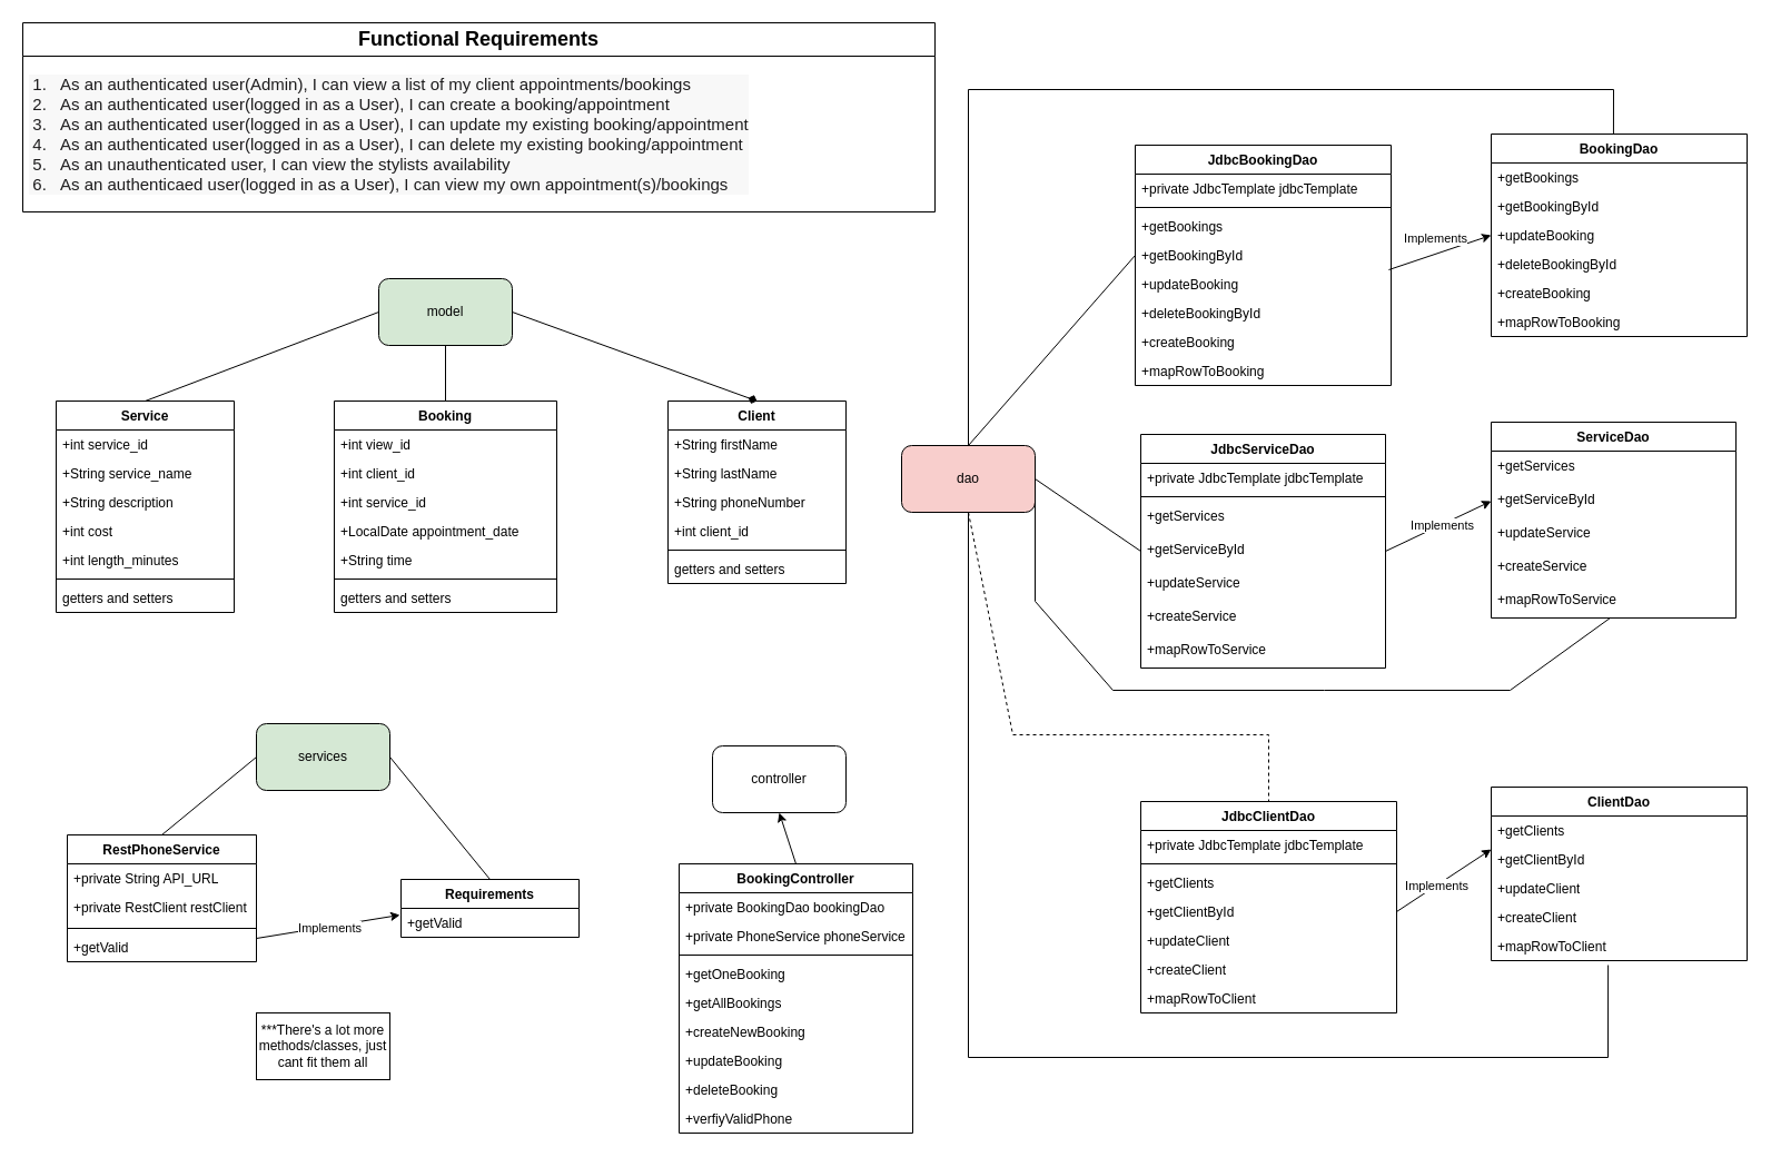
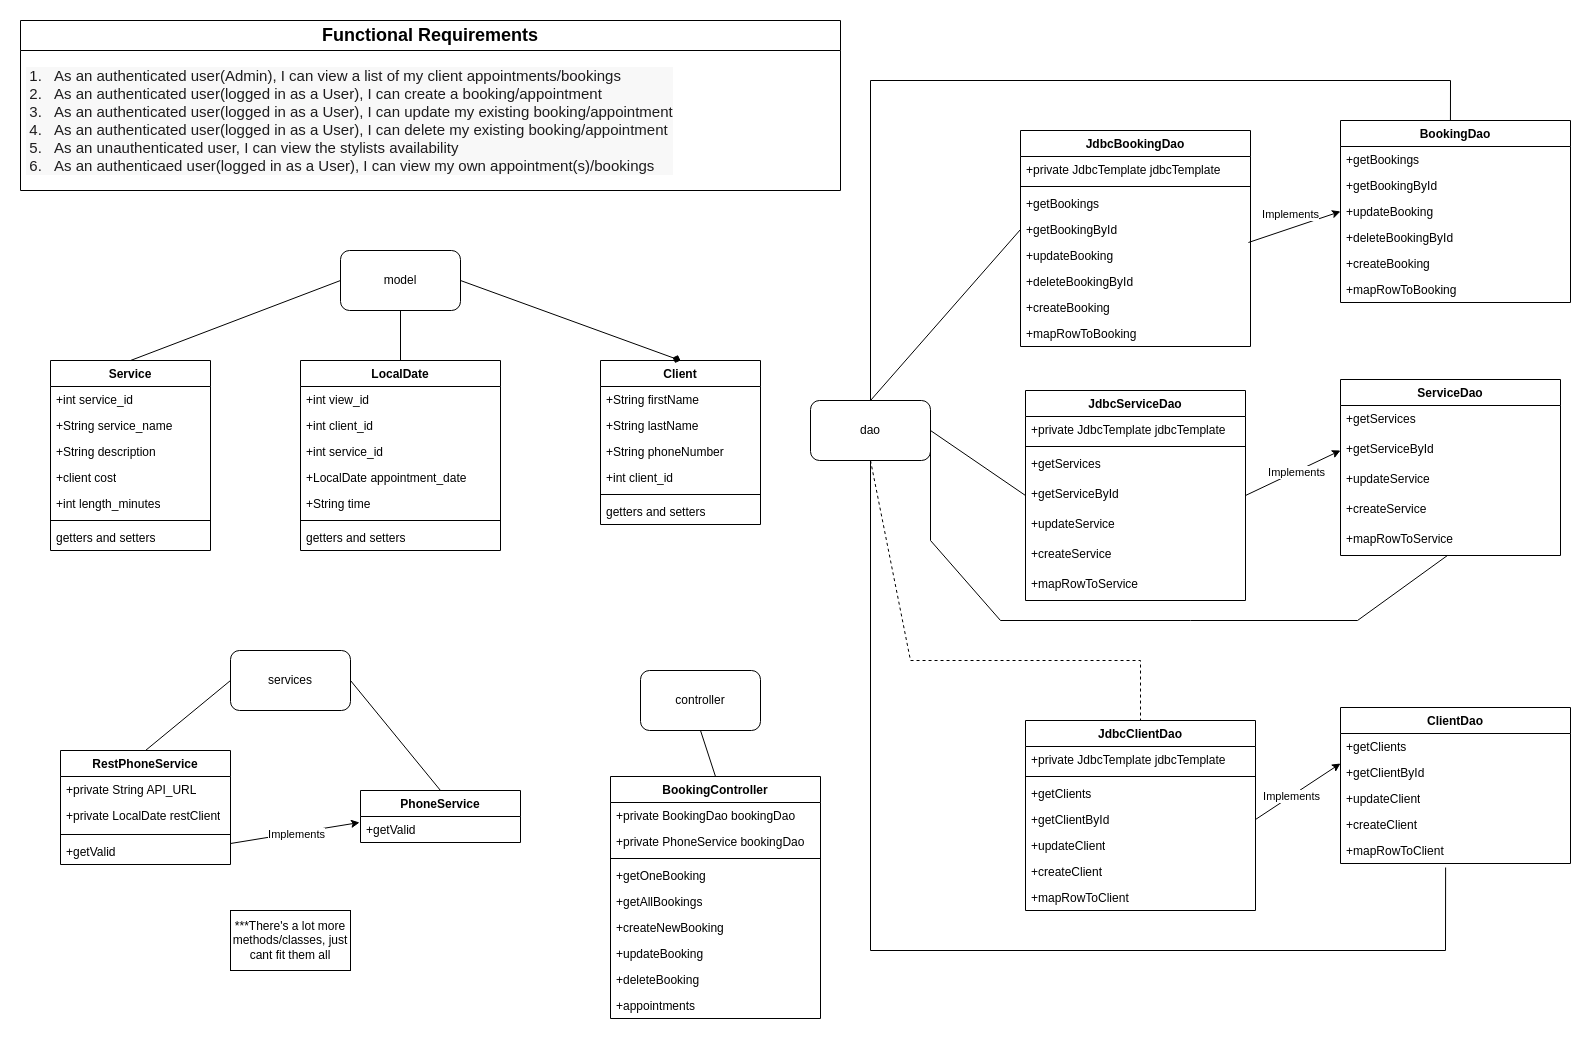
- <mxCell id="74" value="model" style="rounded=1;whiteSpace=wrap;html=1;fillColor=#d5e8d4;" parent="1" vertex="1"><mxGeometry x="340" y="250" width="120" height="60" as="geometry" /></mxCell>
+ <mxCell id="74" value="model" style="rounded=1;whiteSpace=wrap;html=1;" parent="1" vertex="1"><mxGeometry x="340" y="250" width="120" height="60" as="geometry" /></mxCell>
- <mxCell id="12" value="Booking" style="swimlane;fontStyle=1;align=center;verticalAlign=top;childLayout=stackLayout;horizontal=1;startSize=26;horizontalStack=0;resizeParent=1;resizeParentMax=0;resizeLast=0;collapsible=1;marginBottom=0;whiteSpace=wrap;html=1;" parent="1" vertex="1"><mxGeometry x="300" y="360" width="200" height="190" as="geometry" /></mxCell>
+ <mxCell id="12" value="LocalDate" style="swimlane;fontStyle=1;align=center;verticalAlign=top;childLayout=stackLayout;horizontal=1;startSize=26;horizontalStack=0;resizeParent=1;resizeParentMax=0;resizeLast=0;collapsible=1;marginBottom=0;whiteSpace=wrap;html=1;" parent="1" vertex="1"><mxGeometry x="300" y="360" width="200" height="190" as="geometry" /></mxCell>
- <mxCell id="78" value="dao" style="rounded=1;whiteSpace=wrap;html=1;fillColor=#f8cecc;" parent="1" vertex="1"><mxGeometry x="810" y="400" width="120" height="60" as="geometry" /></mxCell>
+ <mxCell id="78" value="dao" style="rounded=1;whiteSpace=wrap;html=1;" parent="1" vertex="1"><mxGeometry x="810" y="400" width="120" height="60" as="geometry" /></mxCell>
- <mxCell id="8" value="+int cost" style="text;strokeColor=none;fillColor=none;align=left;verticalAlign=top;spacingLeft=4;spacingRight=4;overflow=hidden;rotatable=0;points=[[0,0.5],[1,0.5]];portConstraint=eastwest;whiteSpace=wrap;html=1;" parent="4" vertex="1"><mxGeometry y="104" width="160" height="26" as="geometry" /></mxCell>
+ <mxCell id="8" value="+client cost" style="text;strokeColor=none;fillColor=none;align=left;verticalAlign=top;spacingLeft=4;spacingRight=4;overflow=hidden;rotatable=0;points=[[0,0.5],[1,0.5]];portConstraint=eastwest;whiteSpace=wrap;html=1;" parent="4" vertex="1"><mxGeometry y="104" width="160" height="26" as="geometry" /></mxCell>
- <mxCell id="71" value="services" style="rounded=1;whiteSpace=wrap;html=1;fillColor=#d5e8d4;" parent="1" vertex="1"><mxGeometry x="230" y="650" width="120" height="60" as="geometry" /></mxCell>
+ <mxCell id="71" value="services" style="rounded=1;whiteSpace=wrap;html=1;" parent="1" vertex="1"><mxGeometry x="230" y="650" width="120" height="60" as="geometry" /></mxCell>
- <mxCell id="86" value="" style="endArrow=classic;html=1;rounded=0;exitX=0.5;exitY=0;exitDx=0;exitDy=0;entryX=0.5;entryY=1;entryDx=0;entryDy=0;" parent="1" source="36" target="85" edge="1"><mxGeometry width="50" height="50" relative="1" as="geometry"><mxPoint x="660" y="786" as="sourcePoint" /><mxPoint x="710" y="736" as="targetPoint" /></mxGeometry></mxCell>
+ <mxCell id="86" value="" style="endArrow=none;html=1;rounded=0;exitX=0.5;exitY=0;exitDx=0;exitDy=0;entryX=0.5;entryY=1;entryDx=0;entryDy=0;" parent="1" source="36" target="85" edge="1"><mxGeometry width="50" height="50" relative="1" as="geometry"><mxPoint x="660" y="786" as="sourcePoint" /><mxPoint x="710" y="736" as="targetPoint" /></mxGeometry></mxCell>
- <mxCell id="32" value="Requirements" style="swimlane;fontStyle=1;align=center;verticalAlign=top;childLayout=stackLayout;horizontal=1;startSize=26;horizontalStack=0;resizeParent=1;resizeParentMax=0;resizeLast=0;collapsible=1;marginBottom=0;whiteSpace=wrap;html=1;" parent="1" vertex="1"><mxGeometry x="360" y="790" width="160" height="52" as="geometry" /></mxCell>
+ <mxCell id="32" value="PhoneService" style="swimlane;fontStyle=1;align=center;verticalAlign=top;childLayout=stackLayout;horizontal=1;startSize=26;horizontalStack=0;resizeParent=1;resizeParentMax=0;resizeLast=0;collapsible=1;marginBottom=0;whiteSpace=wrap;html=1;" parent="1" vertex="1"><mxGeometry x="360" y="790" width="160" height="52" as="geometry" /></mxCell>
- <mxCell id="29" value="+private RestClient restClient" style="text;strokeColor=none;fillColor=none;align=left;verticalAlign=top;spacingLeft=4;spacingRight=4;overflow=hidden;rotatable=0;points=[[0,0.5],[1,0.5]];portConstraint=eastwest;whiteSpace=wrap;html=1;" parent="27" vertex="1"><mxGeometry y="52" width="170" height="28" as="geometry" /></mxCell>
+ <mxCell id="29" value="+private LocalDate restClient" style="text;strokeColor=none;fillColor=none;align=left;verticalAlign=top;spacingLeft=4;spacingRight=4;overflow=hidden;rotatable=0;points=[[0,0.5],[1,0.5]];portConstraint=eastwest;whiteSpace=wrap;html=1;" parent="27" vertex="1"><mxGeometry y="52" width="170" height="28" as="geometry" /></mxCell>
- <mxCell id="38" value="+private PhoneService phoneService" style="text;strokeColor=none;fillColor=none;align=left;verticalAlign=top;spacingLeft=4;spacingRight=4;overflow=hidden;rotatable=0;points=[[0,0.5],[1,0.5]];portConstraint=eastwest;whiteSpace=wrap;html=1;" parent="36" vertex="1"><mxGeometry y="52" width="210" height="26" as="geometry" /></mxCell>
+ <mxCell id="38" value="+private PhoneService bookingDao" style="text;strokeColor=none;fillColor=none;align=left;verticalAlign=top;spacingLeft=4;spacingRight=4;overflow=hidden;rotatable=0;points=[[0,0.5],[1,0.5]];portConstraint=eastwest;whiteSpace=wrap;html=1;" parent="36" vertex="1"><mxGeometry y="52" width="210" height="26" as="geometry" /></mxCell>
- <mxCell id="45" value="+verfiyValidPhone" style="text;strokeColor=none;fillColor=none;align=left;verticalAlign=top;spacingLeft=4;spacingRight=4;overflow=hidden;rotatable=0;points=[[0,0.5],[1,0.5]];portConstraint=eastwest;whiteSpace=wrap;html=1;" parent="36" vertex="1"><mxGeometry y="216" width="210" height="26" as="geometry" /></mxCell>
+ <mxCell id="45" value="+appointments" style="text;strokeColor=none;fillColor=none;align=left;verticalAlign=top;spacingLeft=4;spacingRight=4;overflow=hidden;rotatable=0;points=[[0,0.5],[1,0.5]];portConstraint=eastwest;whiteSpace=wrap;html=1;" parent="36" vertex="1"><mxGeometry y="216" width="210" height="26" as="geometry" /></mxCell>
